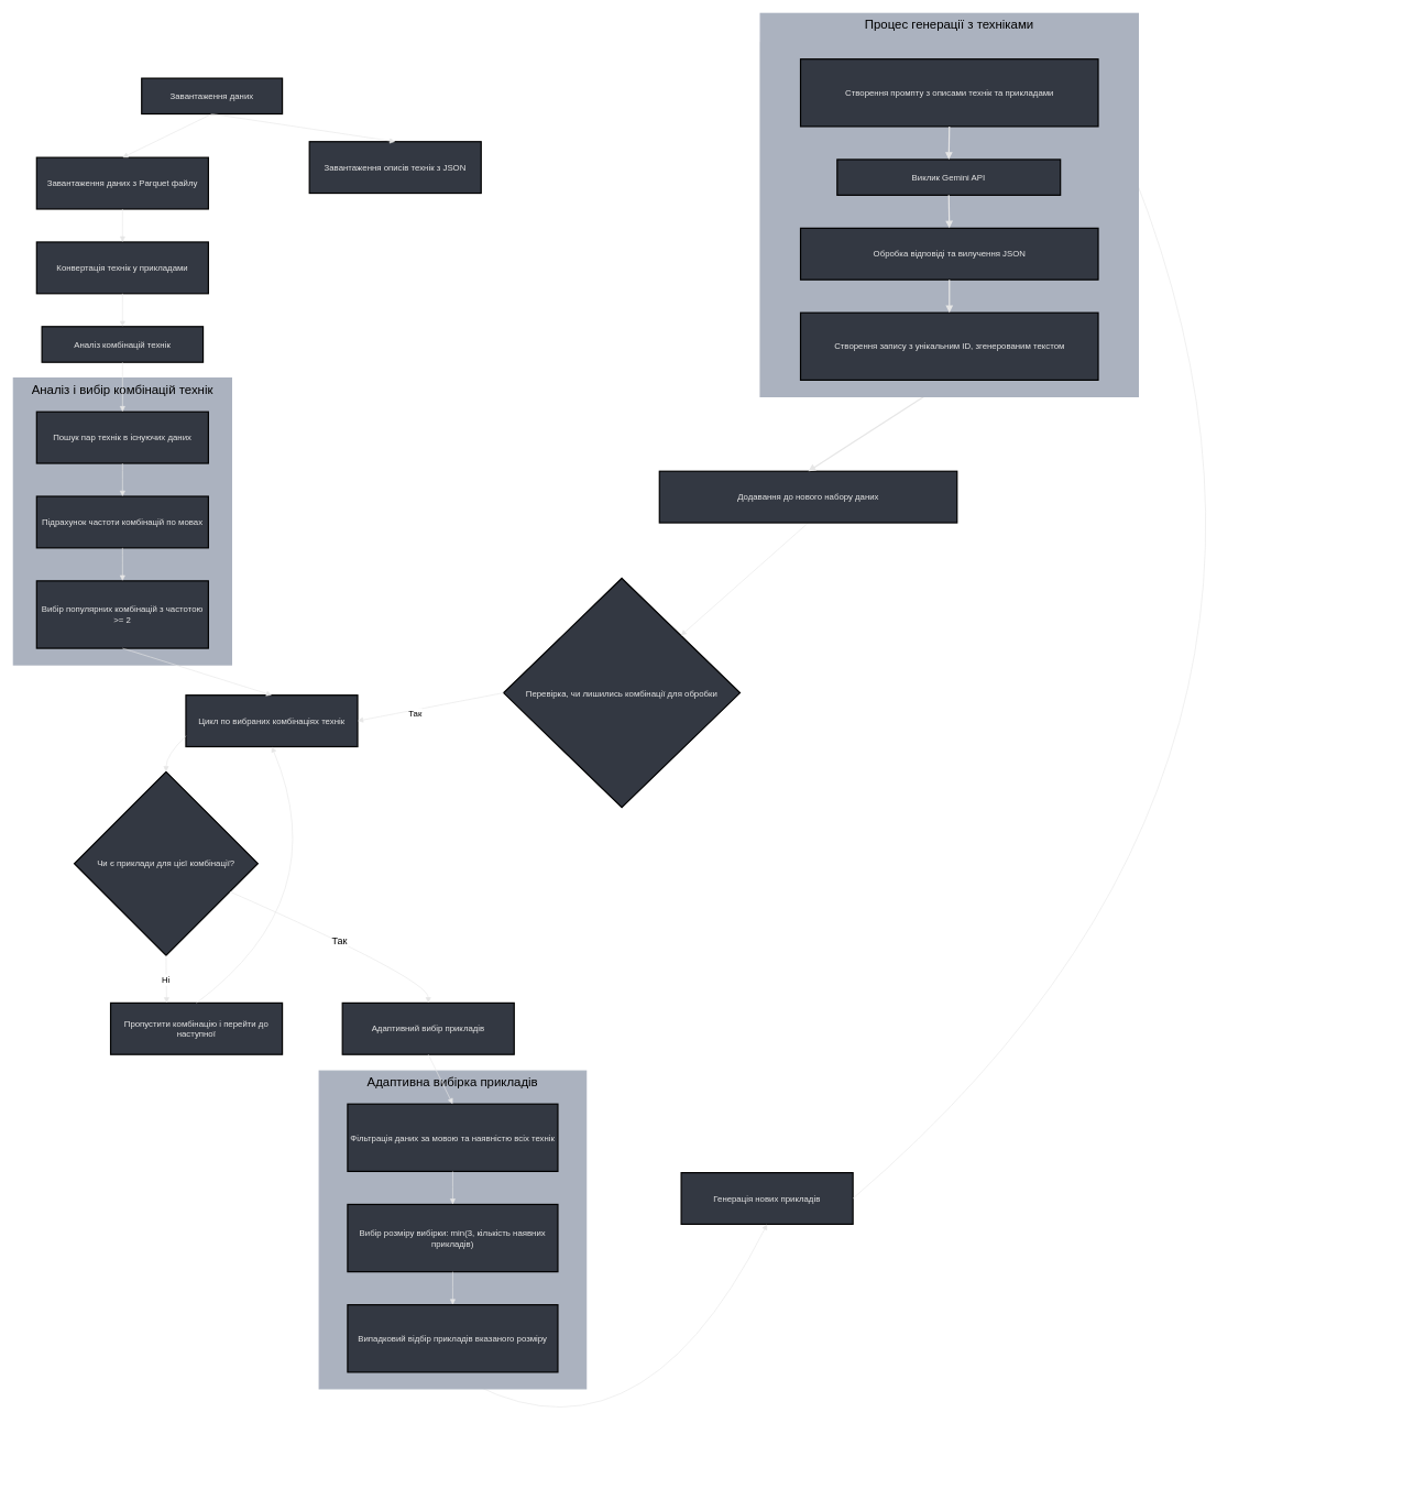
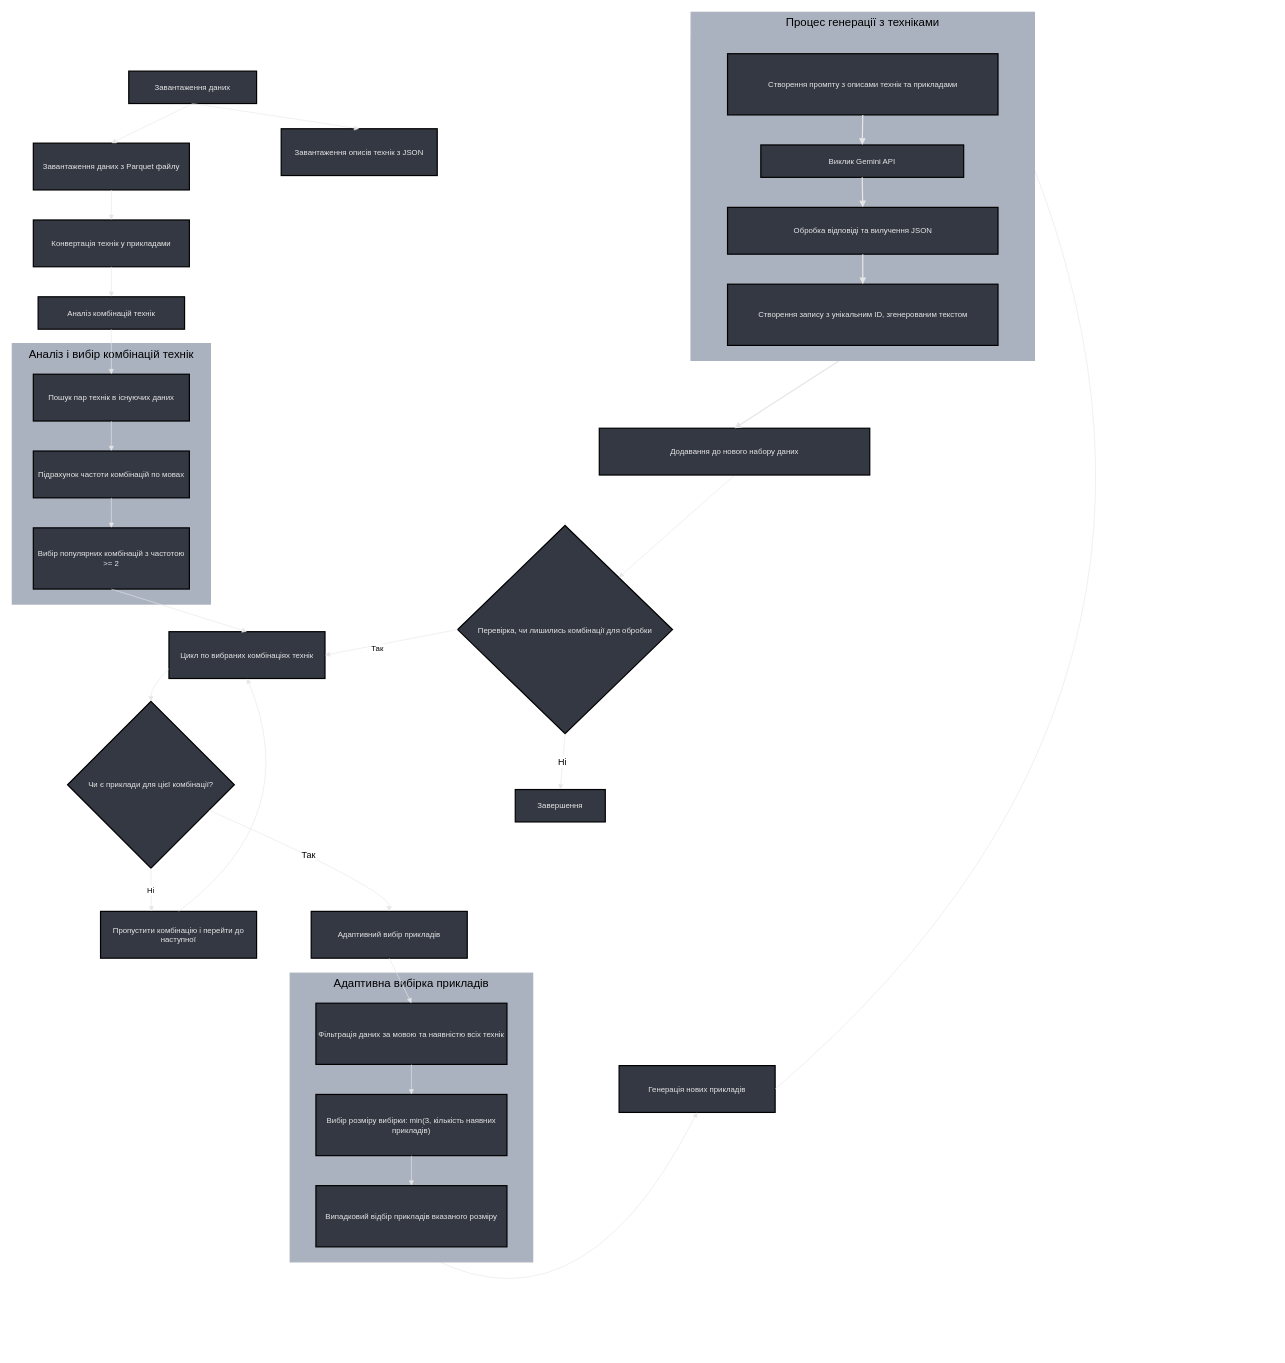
+ <mxCell id="27" value="Ні" style="curved=1;startArrow=none;endArrow=block;exitX=0.5;exitY=1;entryX=0.5;entryY=0;rounded=0;fontSize=15;strokeColor=#E6E6E6;" parent="1" source="16" target="17" edge="1"><mxGeometry relative="1" as="geometry"><Array as="points" /></mxGeometry></mxCell>
+ <mxCell id="17" value="Завершення" style="whiteSpace=wrap;strokeWidth=2;fontSize=13;strokeColor=default;align=center;verticalAlign=middle;fontFamily=Helvetica;fontColor=#E6E6E6;fillColor=light-dark(#333842, #ededed);" parent="1" vertex="1"><mxGeometry x="858" y="1315" width="150" height="54" as="geometry" /></mxCell>
